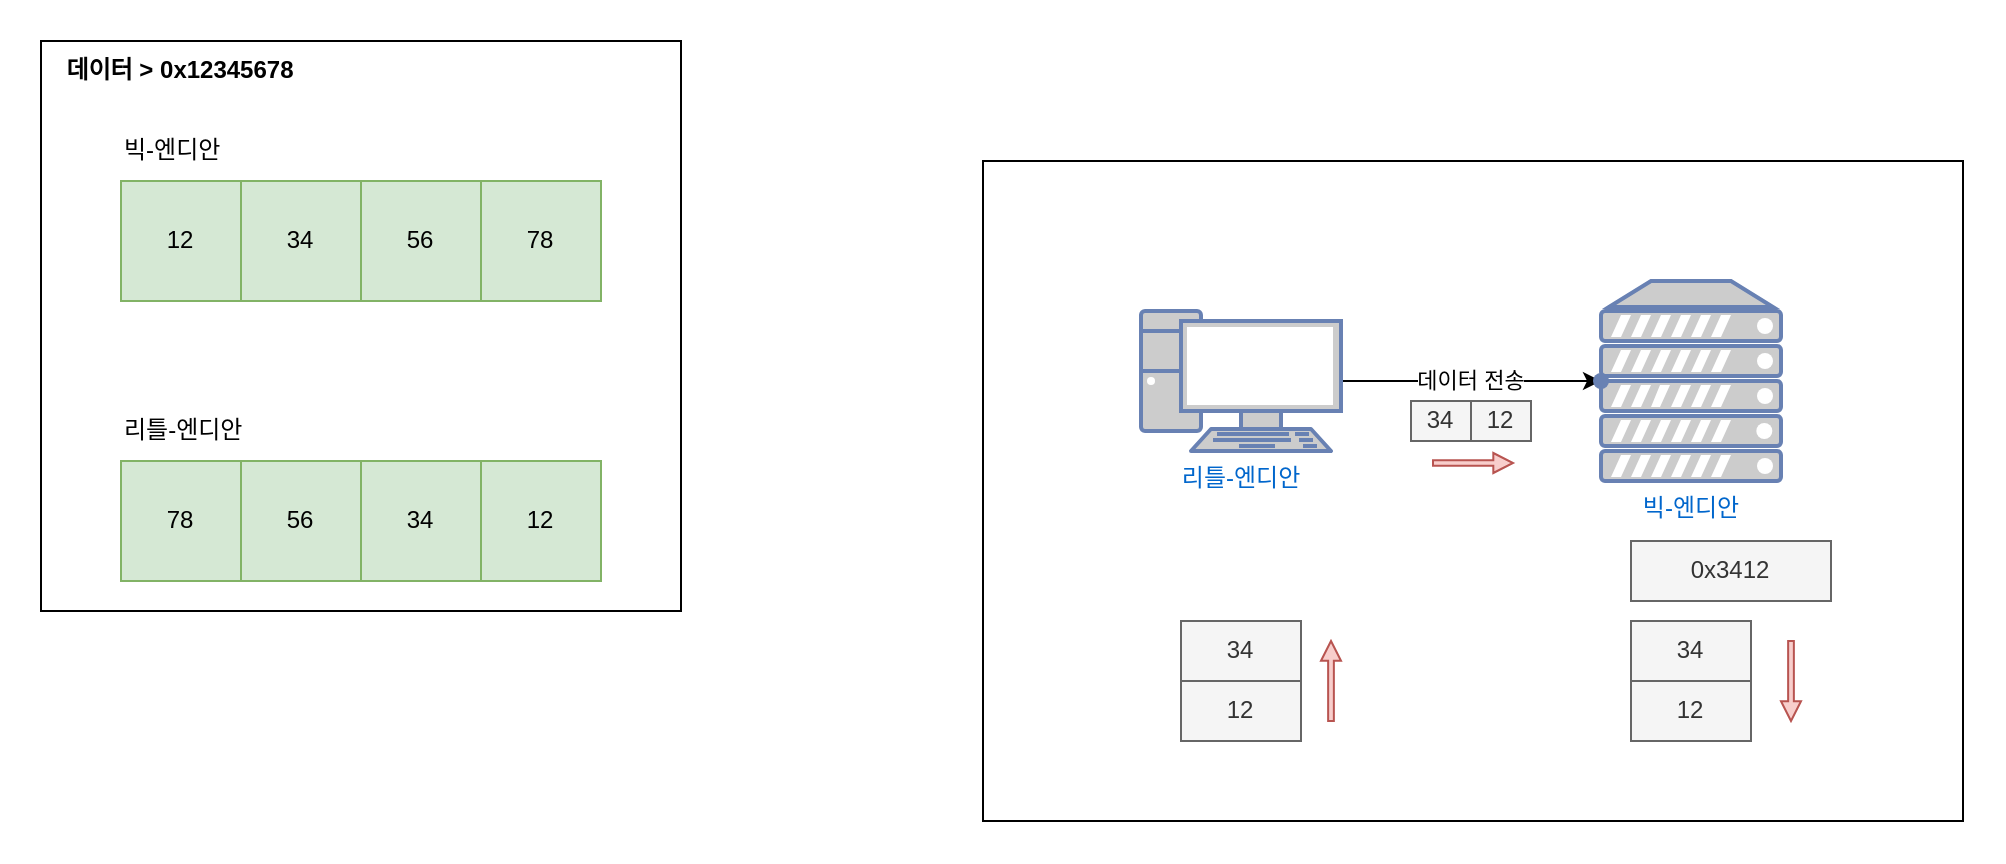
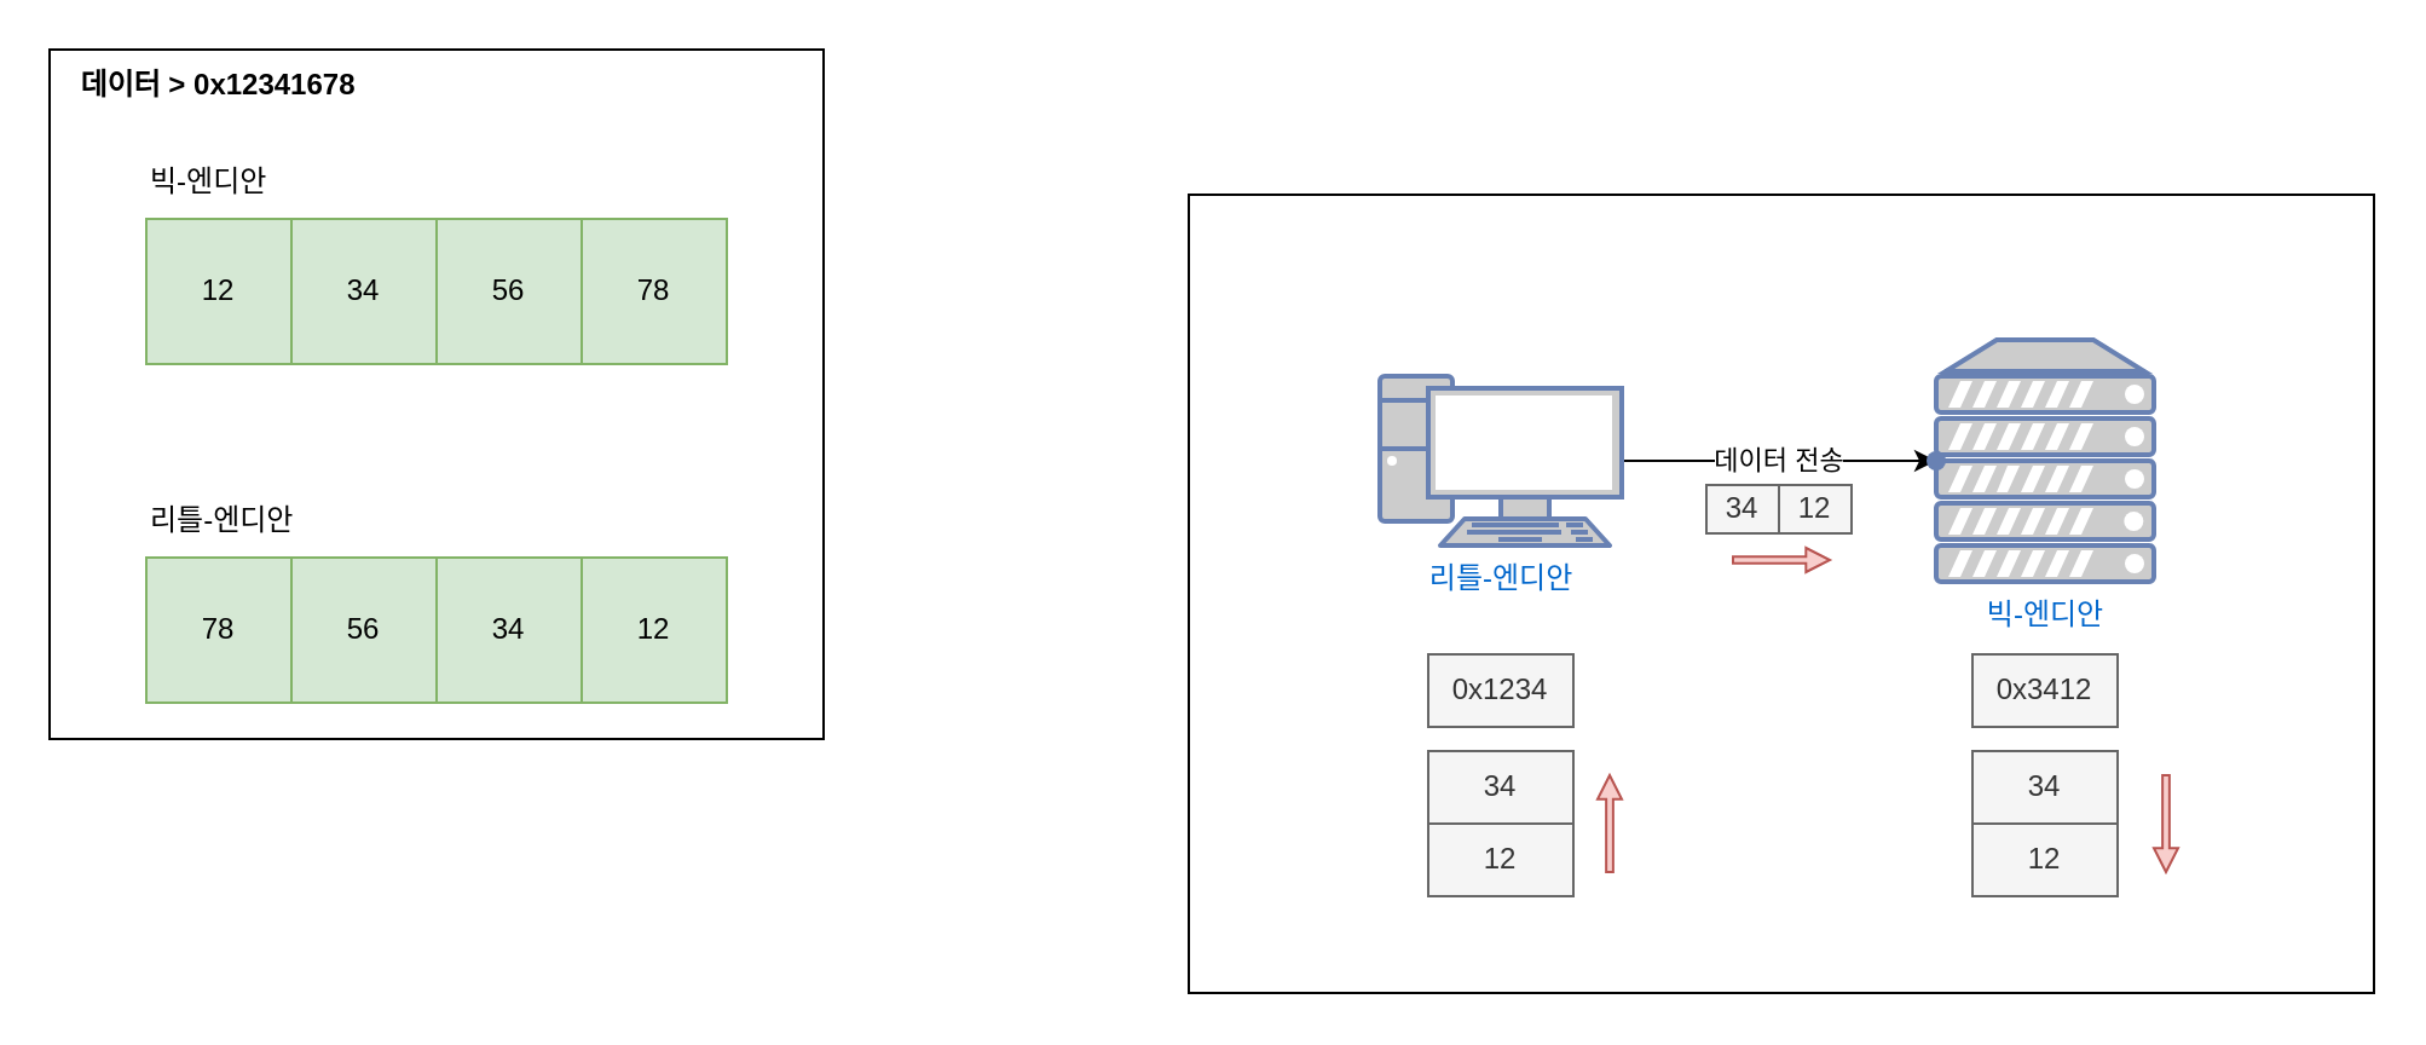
- <mxCell id="14" value="데이터 &amp;gt; 0x12345678" style="text;html=1;strokeColor=none;fillColor=none;align=center;verticalAlign=middle;whiteSpace=wrap;rounded=0;fontStyle=1" vertex="1" parent="1"><mxGeometry x="20" y="20" width="140" height="30" as="geometry" /></mxCell>
+ <mxCell id="14" value="데이터 &amp;gt; 0x12341678" style="text;html=1;strokeColor=none;fillColor=none;align=center;verticalAlign=middle;whiteSpace=wrap;rounded=0;fontStyle=1" vertex="1" parent="1"><mxGeometry x="20" y="20" width="140" height="30" as="geometry" /></mxCell>
+ <mxCell id="19" value="0x1234" style="text;html=1;strokeColor=#666666;fillColor=#f5f5f5;align=center;verticalAlign=middle;whiteSpace=wrap;rounded=0;fontColor=#333333;" vertex="1" parent="1"><mxGeometry x="590" y="270" width="60" height="30" as="geometry" /></mxCell>
- <mxCell id="20" value="0x3412" style="text;html=1;strokeColor=#666666;fillColor=#f5f5f5;align=center;verticalAlign=middle;whiteSpace=wrap;rounded=0;fontColor=#333333;" vertex="1" parent="1"><mxGeometry x="815" y="270" width="100" height="30" as="geometry" /></mxCell>
+ <mxCell id="20" value="0x3412" style="text;html=1;strokeColor=#666666;fillColor=#f5f5f5;align=center;verticalAlign=middle;whiteSpace=wrap;rounded=0;fontColor=#333333;" vertex="1" parent="1"><mxGeometry x="815" y="270" width="60" height="30" as="geometry" /></mxCell>
